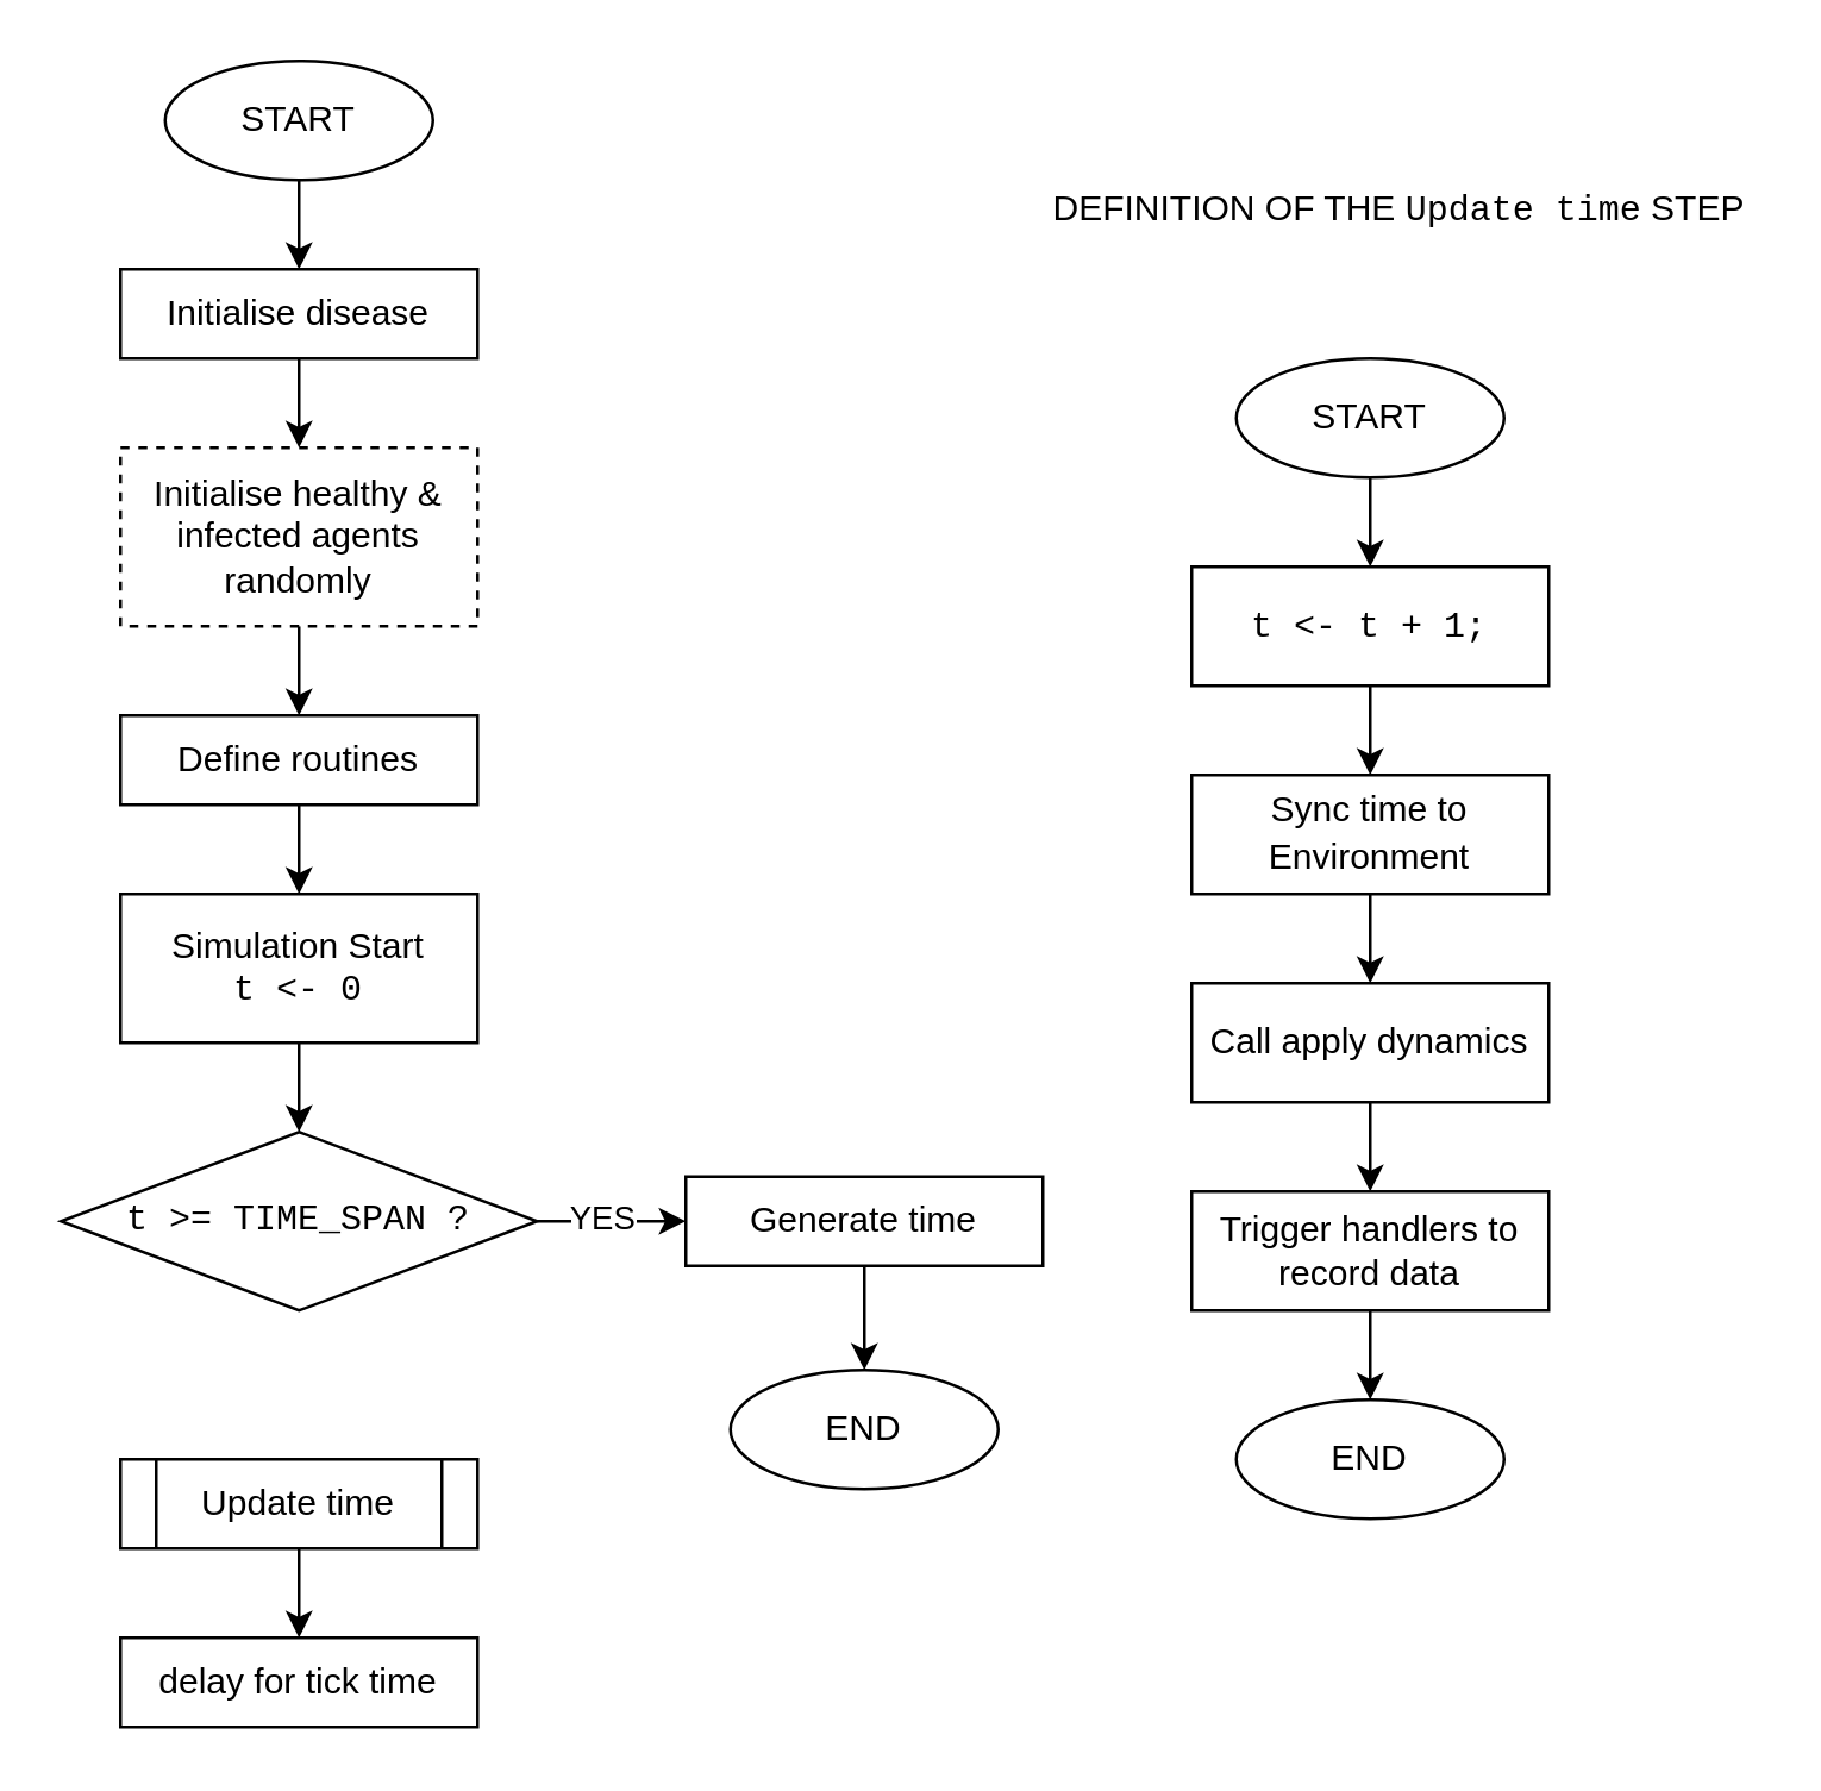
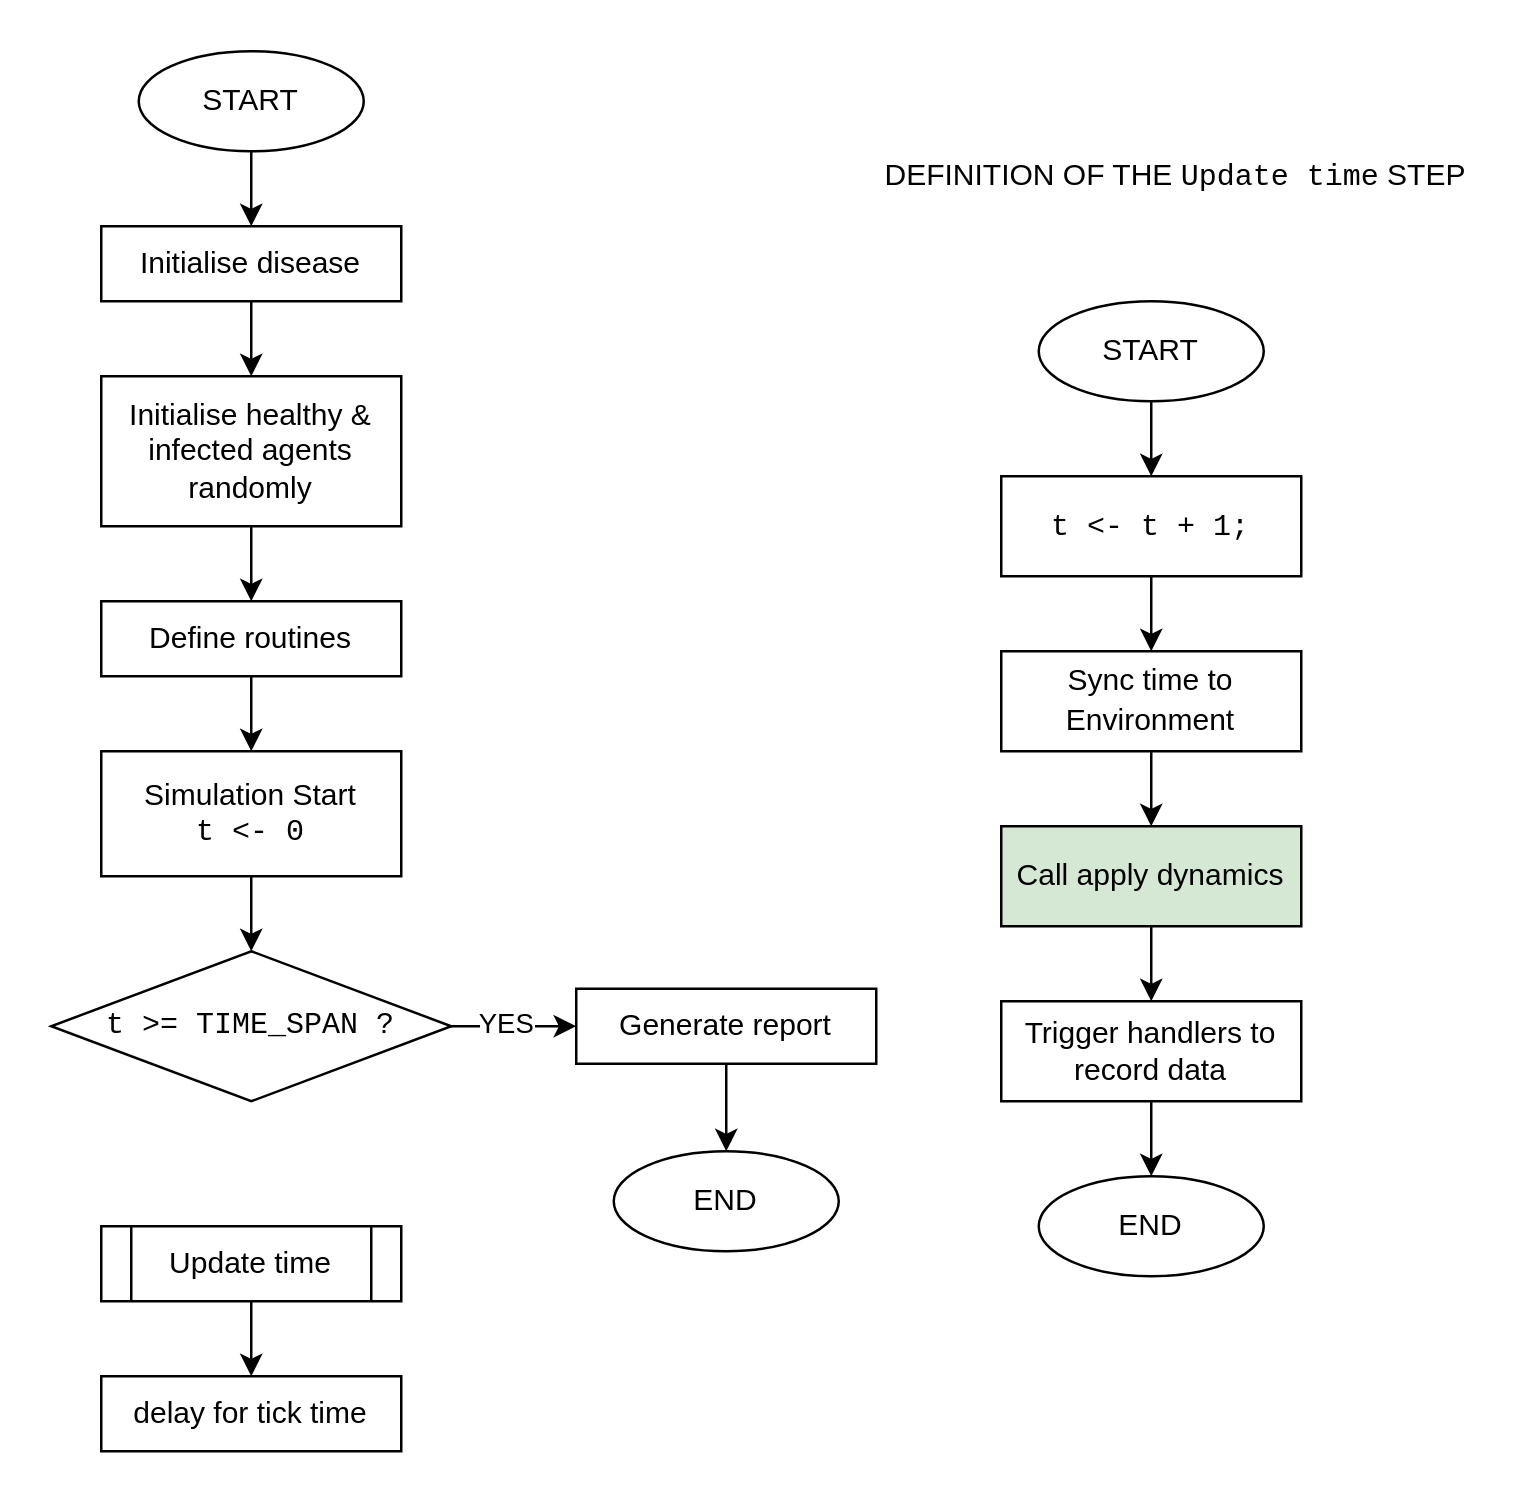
- <mxCell id="6" value="Initialise healthy &amp;amp; infected agents randomly" style="rounded=0;whiteSpace=wrap;html=1;dashed=1;" vertex="1" parent="1"><mxGeometry x="40" y="150" width="120" height="60" as="geometry" /></mxCell>
+ <mxCell id="6" value="Initialise healthy &amp;amp; infected agents randomly" style="rounded=0;whiteSpace=wrap;html=1;" vertex="1" parent="1"><mxGeometry x="40" y="150" width="120" height="60" as="geometry" /></mxCell>
- <mxCell id="26" value="&lt;font face=&quot;Helvetica&quot;&gt;Call apply dynamics&lt;/font&gt;" style="rounded=0;whiteSpace=wrap;html=1;fontFamily=Courier New;" vertex="1" parent="1"><mxGeometry x="400" y="330" width="120" height="40" as="geometry" /></mxCell>
+ <mxCell id="26" value="&lt;font face=&quot;Helvetica&quot;&gt;Call apply dynamics&lt;/font&gt;" style="rounded=0;whiteSpace=wrap;html=1;fontFamily=Courier New;fillColor=#d5e8d4;" vertex="1" parent="1"><mxGeometry x="400" y="330" width="120" height="40" as="geometry" /></mxCell>
- <mxCell id="18" value="&lt;font face=&quot;Helvetica&quot;&gt;Generate time&lt;/font&gt;" style="whiteSpace=wrap;html=1;fontFamily=Courier New;" vertex="1" parent="1"><mxGeometry x="230" y="395" width="120" height="30" as="geometry" /></mxCell>
+ <mxCell id="18" value="&lt;font face=&quot;Helvetica&quot;&gt;Generate report&lt;/font&gt;" style="whiteSpace=wrap;html=1;fontFamily=Courier New;" vertex="1" parent="1"><mxGeometry x="230" y="395" width="120" height="30" as="geometry" /></mxCell>
